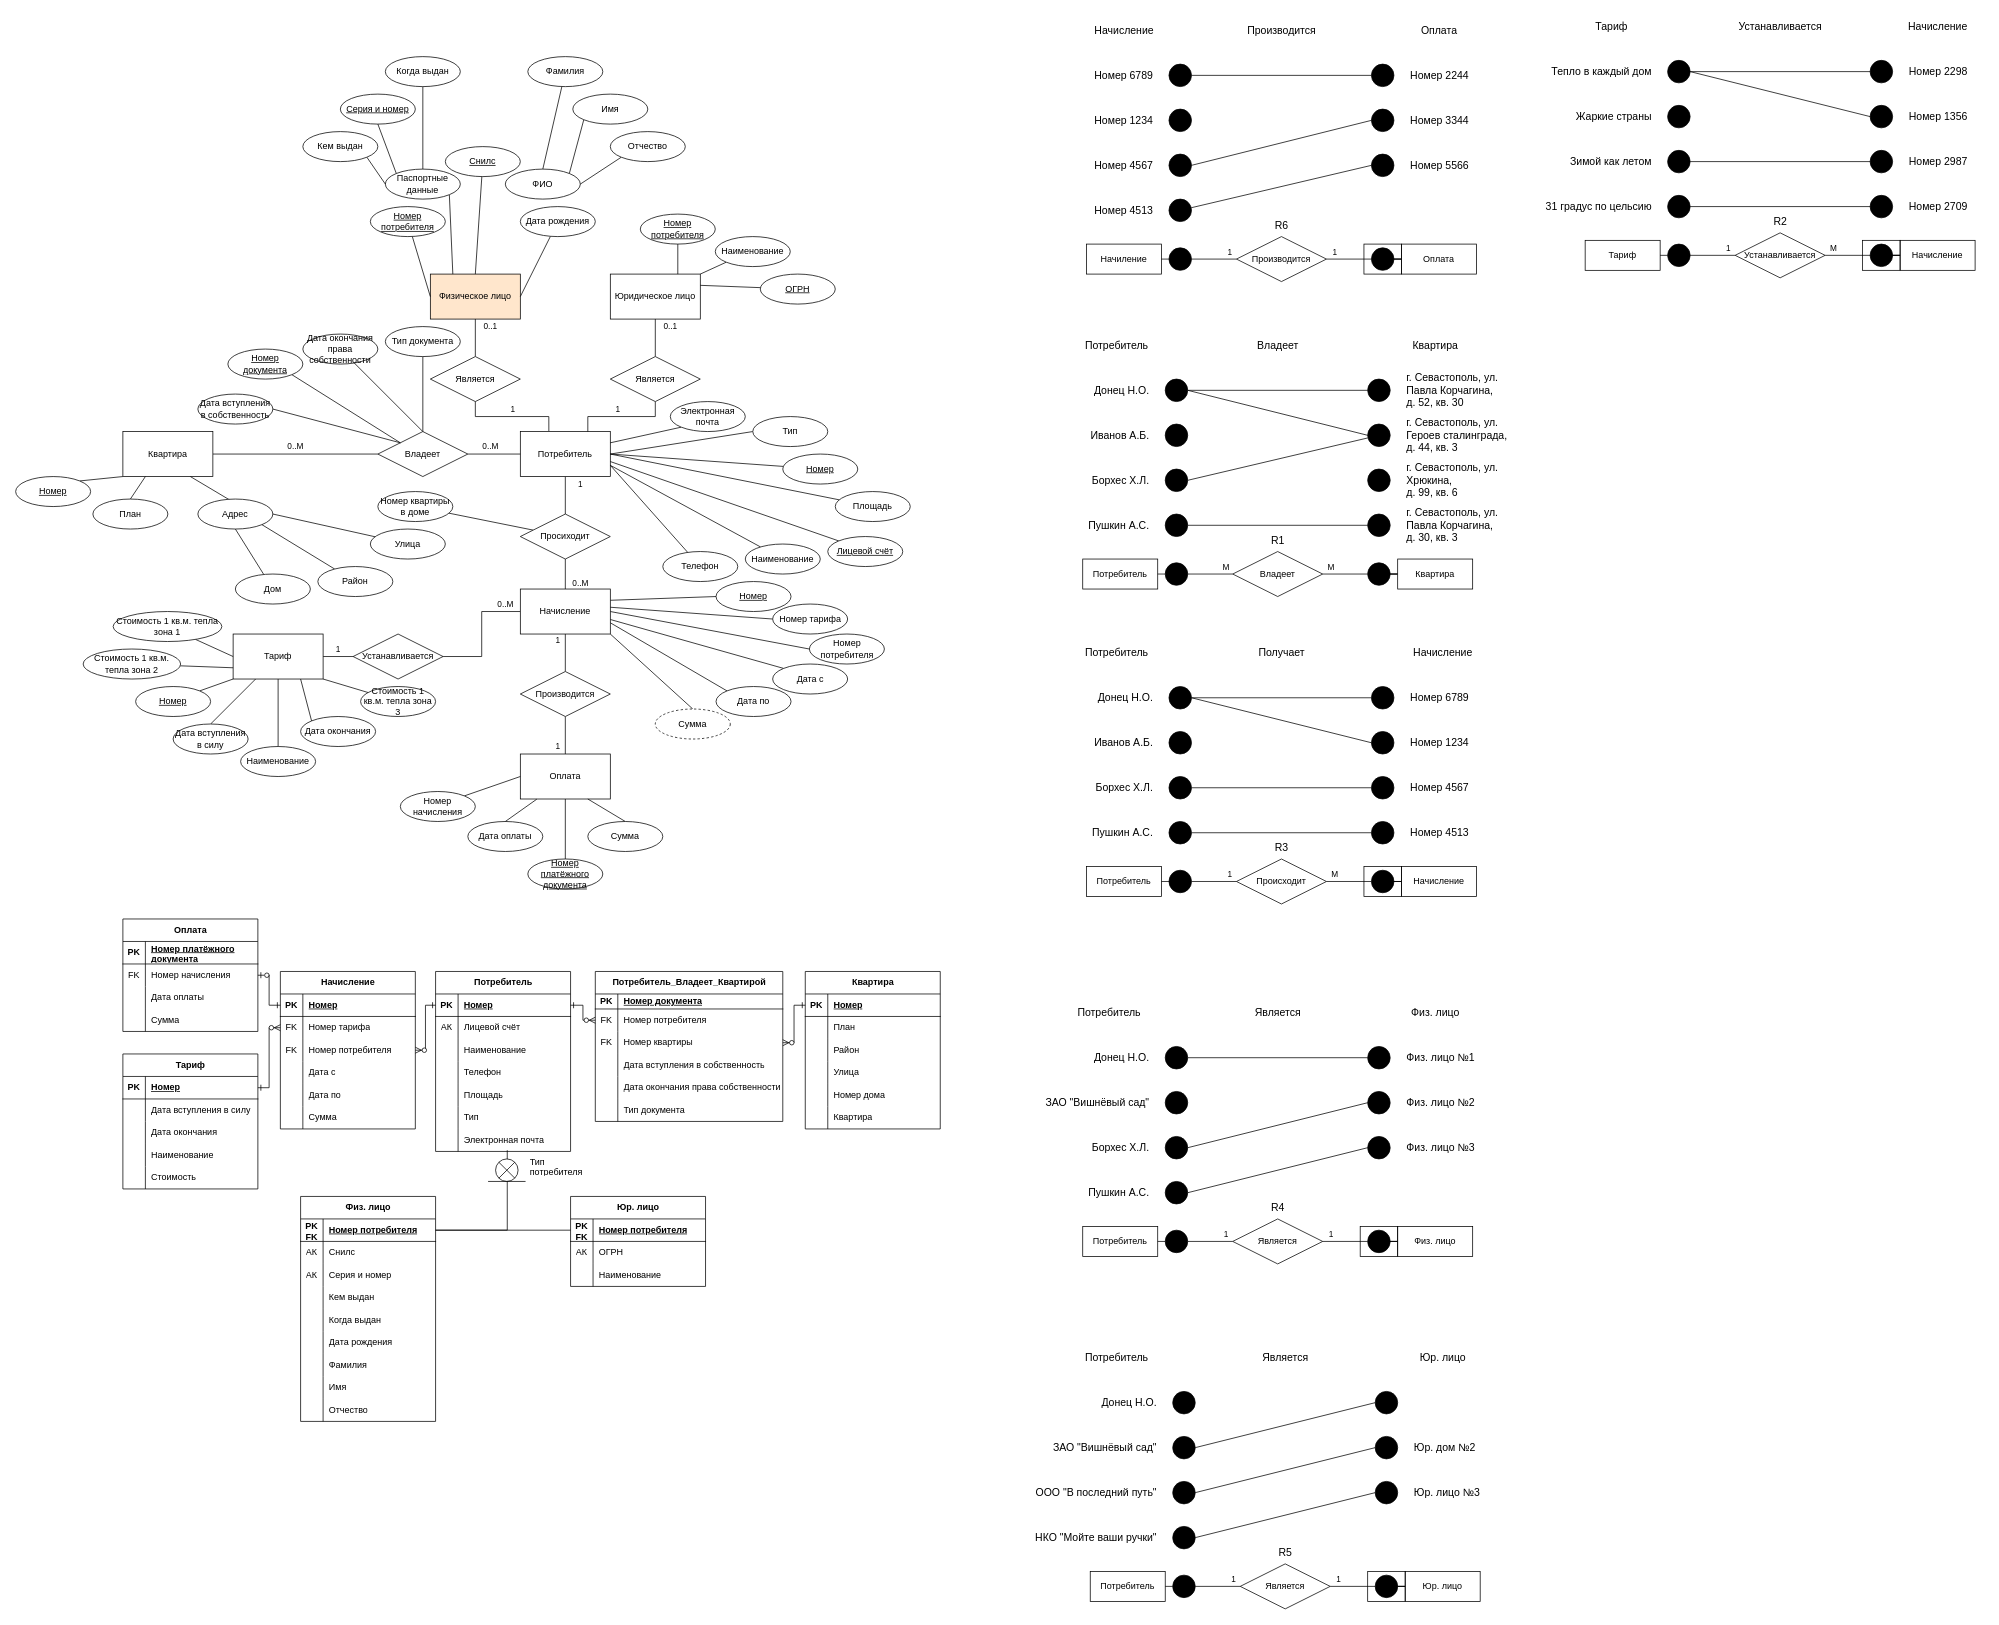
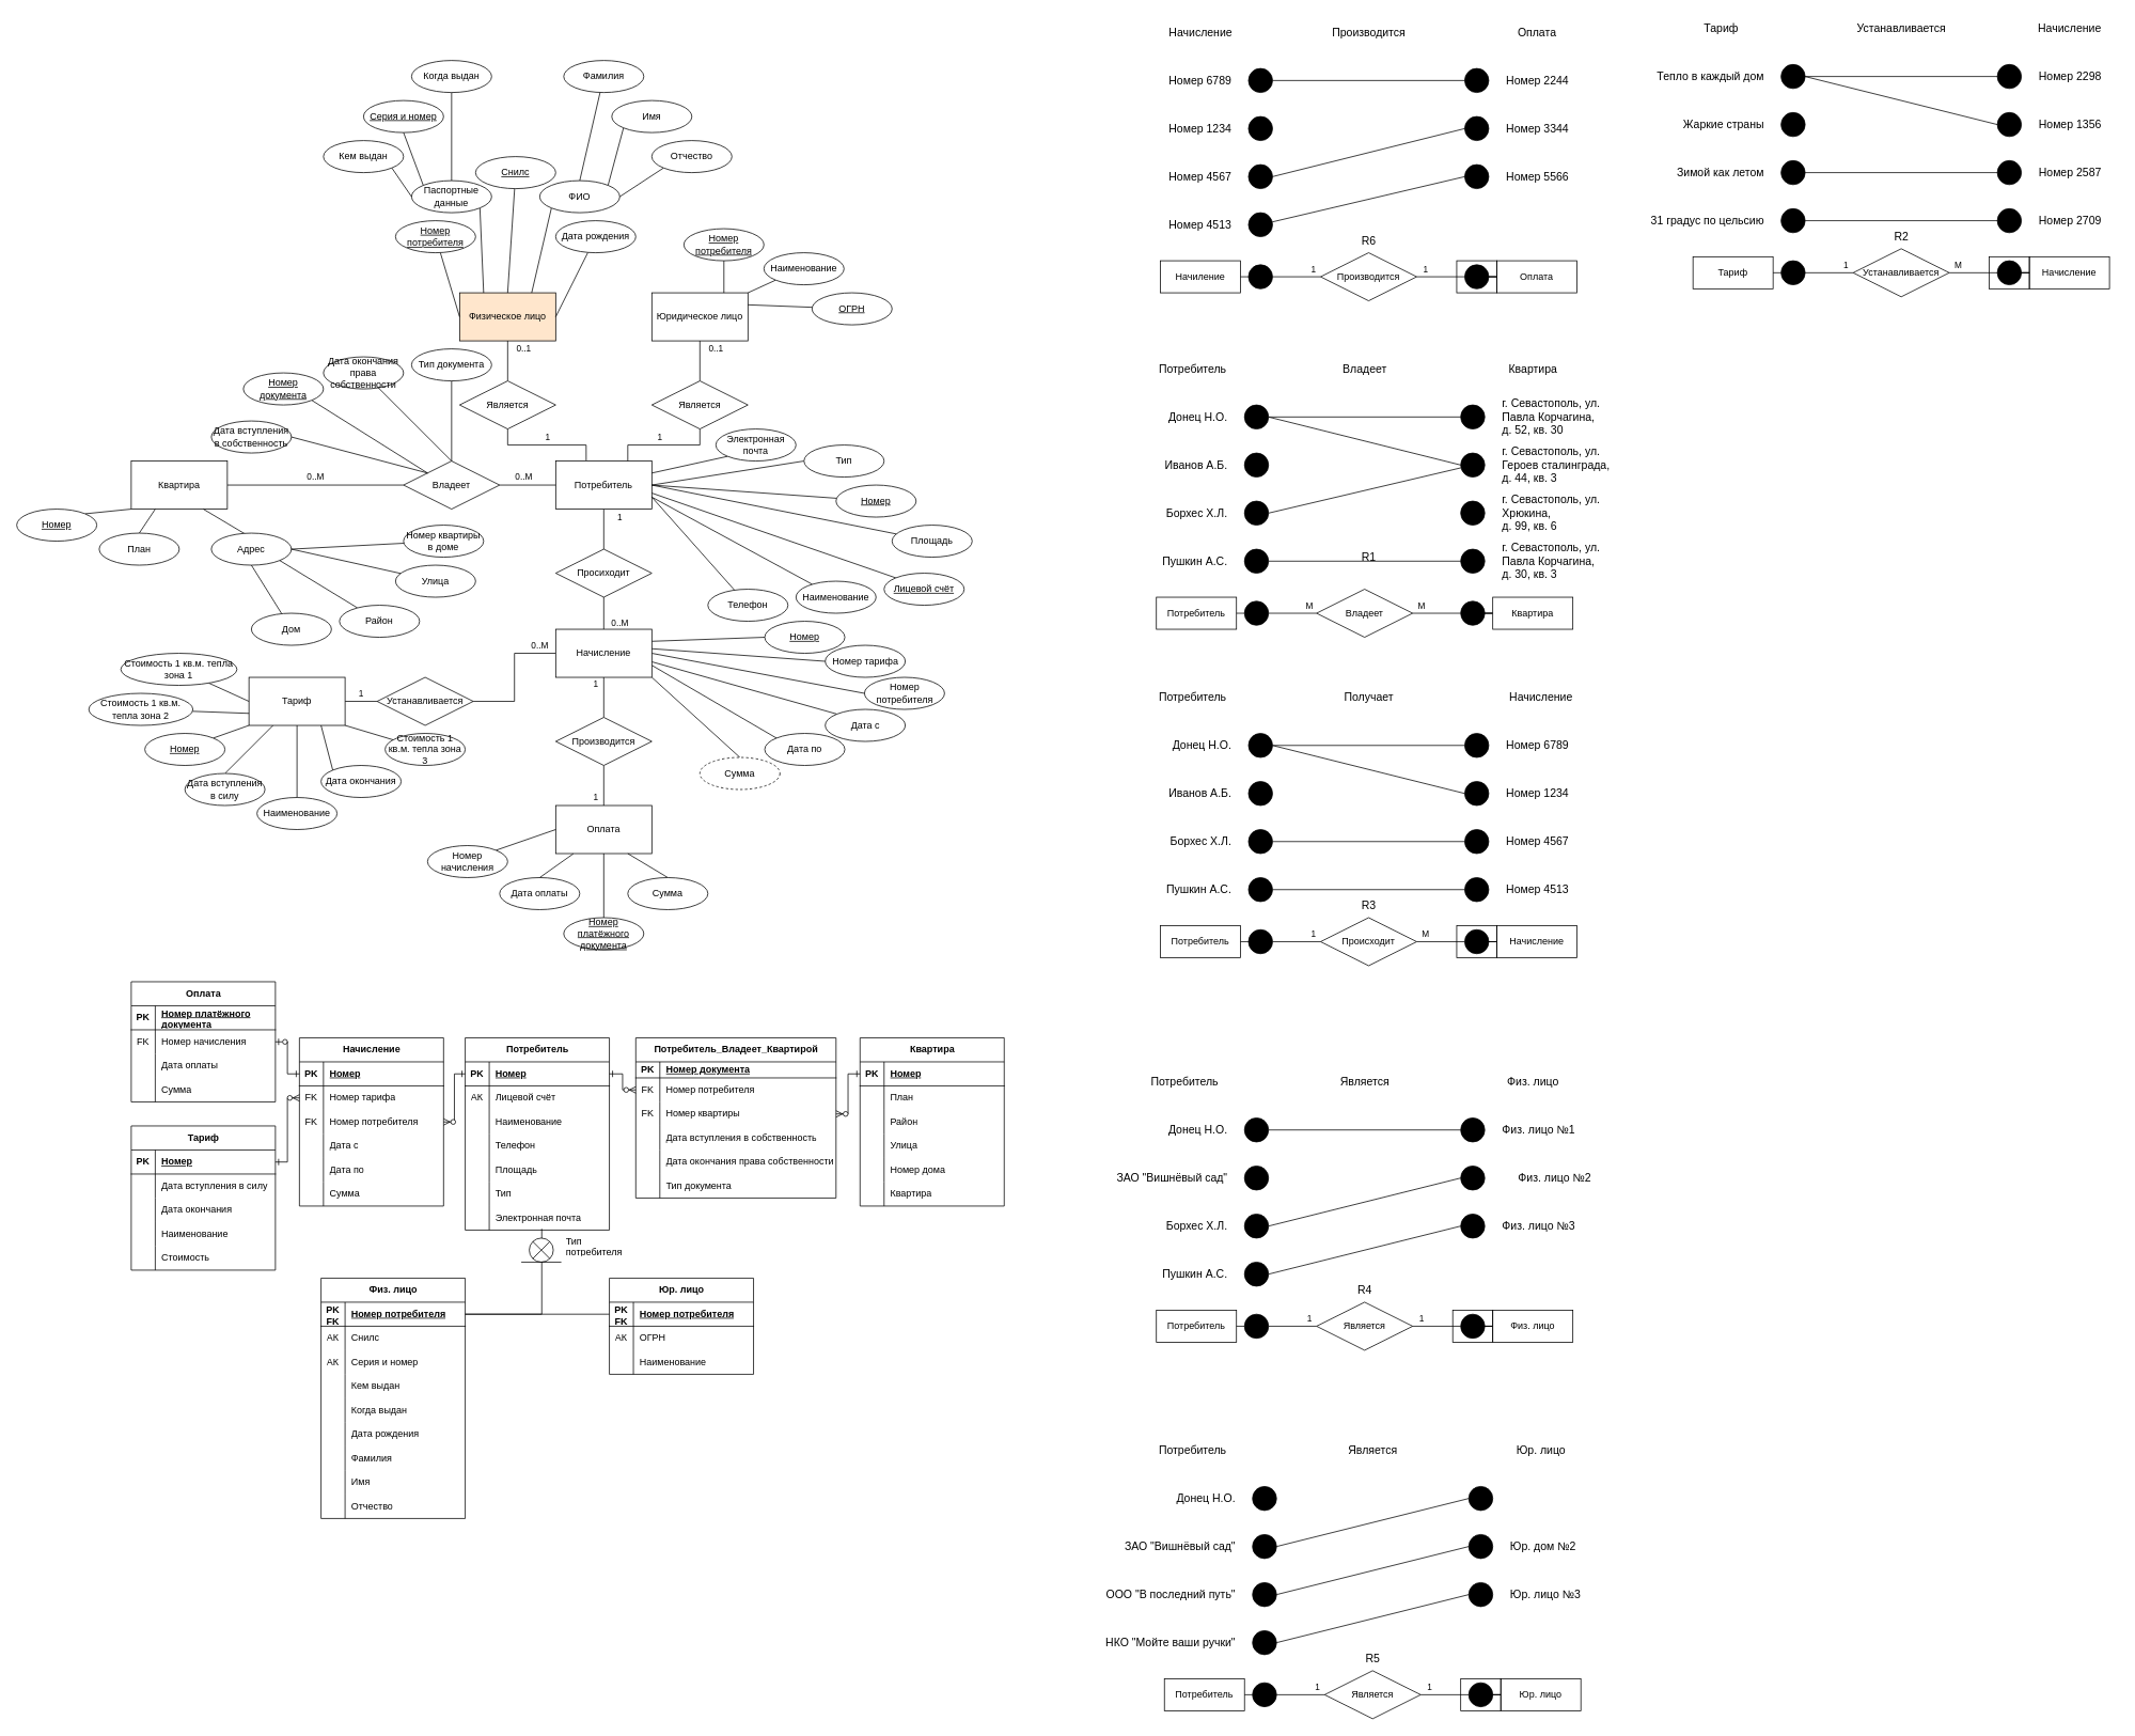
- <mxCell id="481" value="&lt;span style=&quot;font-size: 14px;&quot;&gt;Номер 2987&lt;/span&gt;" style="text;html=1;align=left;verticalAlign=middle;resizable=0;points=[];autosize=1;strokeColor=none;fillColor=none;" parent="1" vertex="1"><mxGeometry x="2543" y="200" width="100" height="30" as="geometry" /></mxCell>
+ <mxCell id="481" value="&lt;span style=&quot;font-size: 14px;&quot;&gt;Номер 2587&lt;/span&gt;" style="text;html=1;align=left;verticalAlign=middle;resizable=0;points=[];autosize=1;strokeColor=none;fillColor=none;" parent="1" vertex="1"><mxGeometry x="2543" y="200" width="100" height="30" as="geometry" /></mxCell>
+ <mxCell id="62" style="rounded=0;orthogonalLoop=1;jettySize=auto;html=1;exitX=0;exitY=1;exitDx=0;exitDy=0;entryX=0.75;entryY=0;entryDx=0;entryDy=0;endArrow=none;endFill=0;" parent="1" source="63" target="4" edge="1"><mxGeometry relative="1" as="geometry" /></mxCell>
- <mxCell id="33" style="rounded=0;orthogonalLoop=1;jettySize=auto;html=1;endArrow=none;endFill=0;" parent="1" source="34" target="107" edge="1"><mxGeometry relative="1" as="geometry" /></mxCell>
+ <mxCell id="33" style="rounded=0;orthogonalLoop=1;jettySize=auto;html=1;entryX=1;entryY=0.5;entryDx=0;entryDy=0;endArrow=none;endFill=0;" parent="1" source="34" target="27" edge="1"><mxGeometry relative="1" as="geometry" /></mxCell>
- <mxCell id="348" value="&lt;span style=&quot;font-size: 14px;&quot;&gt;R1&lt;/span&gt;" style="text;html=1;align=center;verticalAlign=middle;resizable=0;points=[];autosize=1;strokeColor=none;fillColor=none;" parent="1" vertex="1"><mxGeometry x="1683" y="705" width="40" height="30" as="geometry" /></mxCell>
+ <mxCell id="348" value="&lt;span style=&quot;font-size: 14px;&quot;&gt;R1&lt;/span&gt;" style="text;html=1;align=center;verticalAlign=middle;resizable=0;points=[];autosize=1;strokeColor=none;fillColor=none;" parent="1" vertex="1"><mxGeometry x="1688" y="680" width="40" height="30" as="geometry" /></mxCell>
- <mxCell id="414" value="&lt;font style=&quot;font-size: 14px;&quot;&gt;Физ. лицо №2&lt;/font&gt;" style="text;html=1;align=left;verticalAlign=middle;resizable=0;points=[];autosize=1;strokeColor=none;fillColor=none;" parent="1" vertex="1"><mxGeometry x="1873" y="1455" width="110" height="30" as="geometry" /></mxCell>
+ <mxCell id="414" value="&lt;font style=&quot;font-size: 14px;&quot;&gt;Физ. лицо №2&lt;/font&gt;" style="text;html=1;align=left;verticalAlign=middle;resizable=0;points=[];autosize=1;strokeColor=none;fillColor=none;" parent="1" vertex="1"><mxGeometry x="1893" y="1455" width="110" height="30" as="geometry" /></mxCell>
